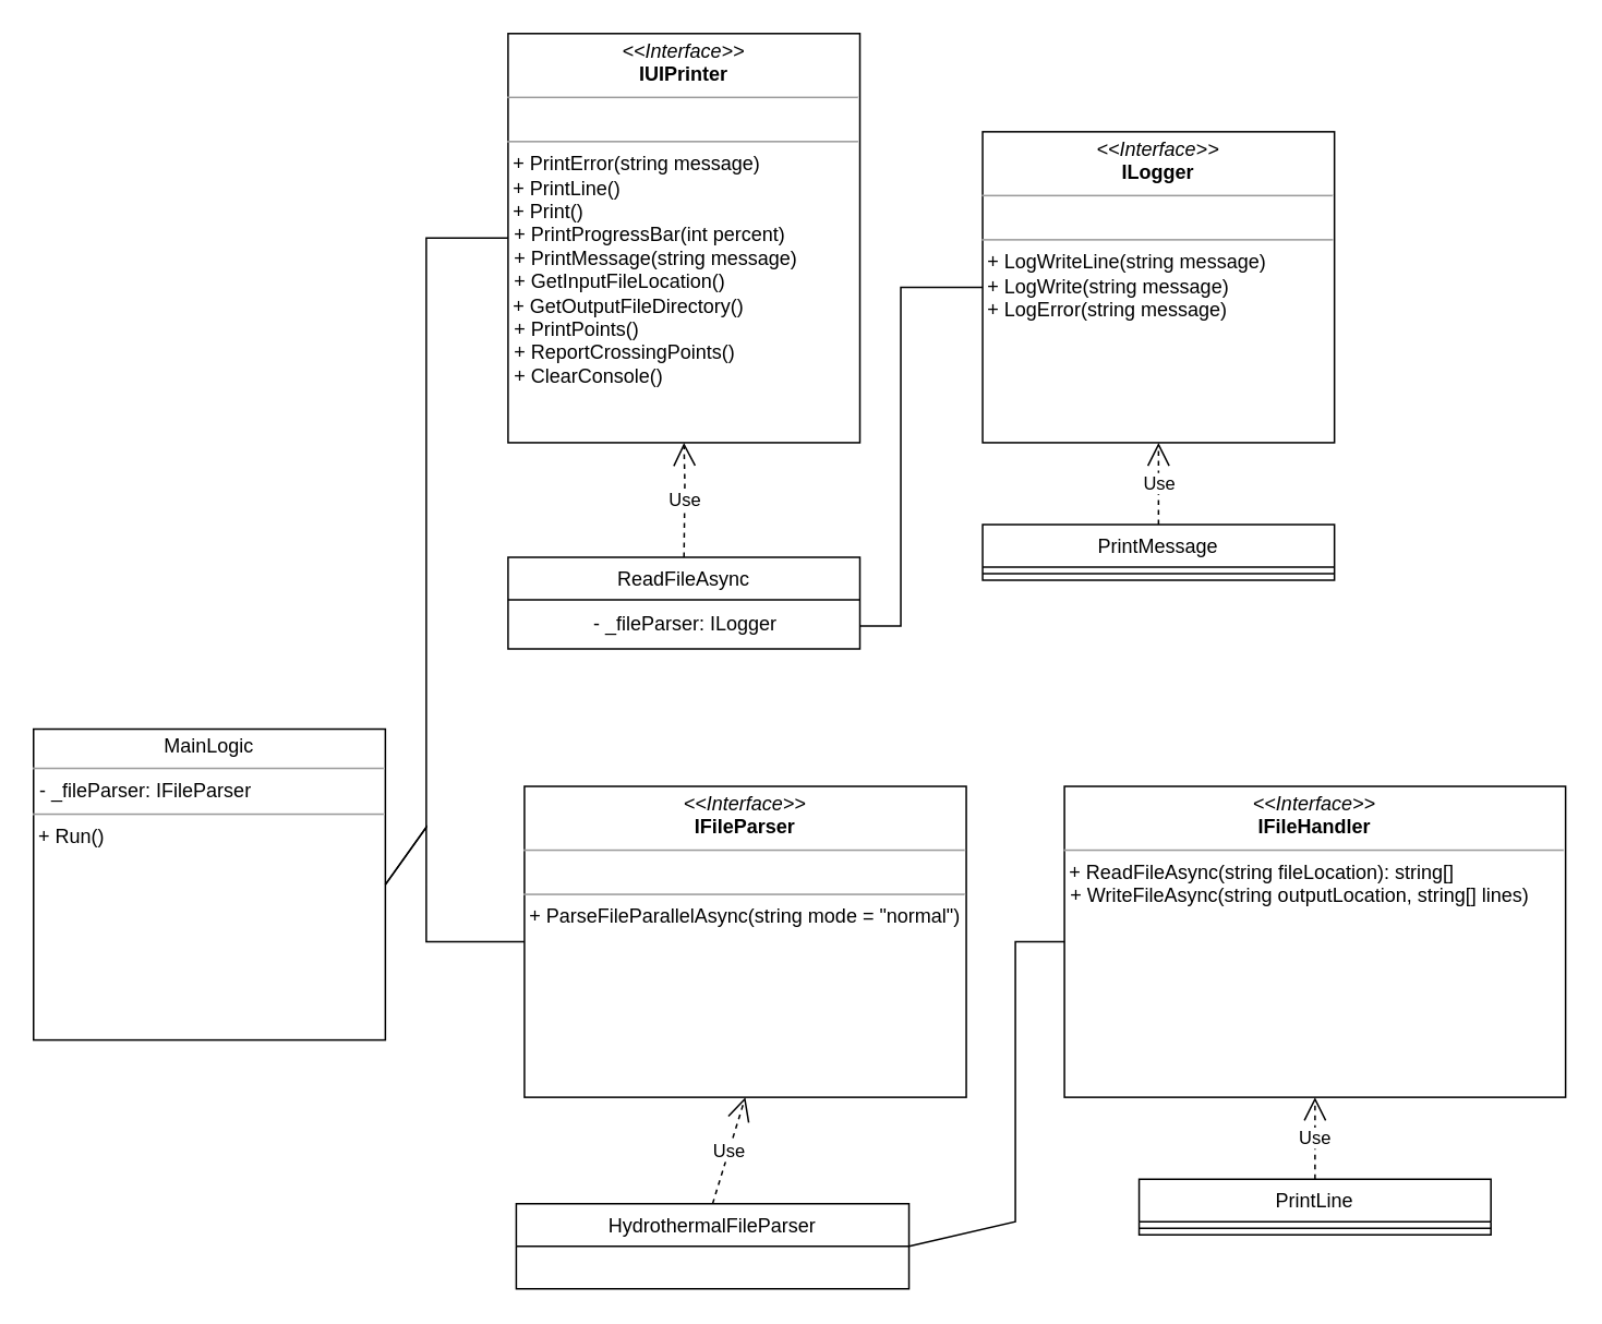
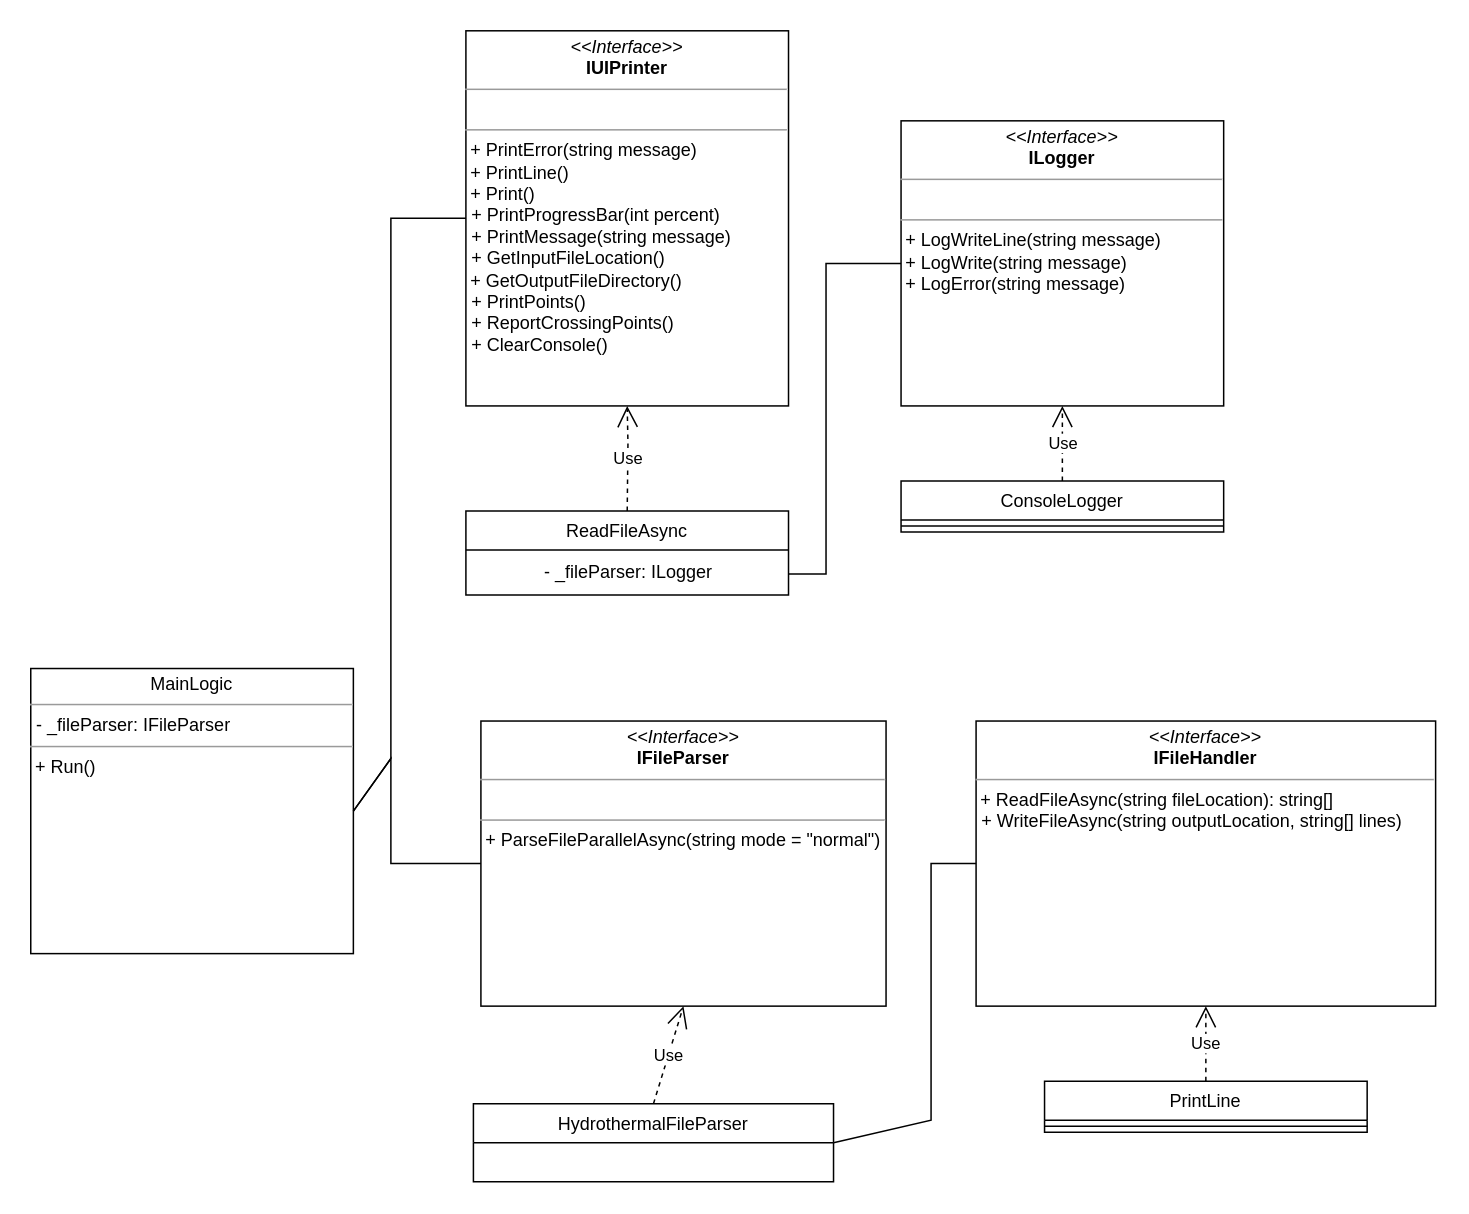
- <mxCell id="5" value="PrintMessage" style="swimlane;fontStyle=0;align=center;verticalAlign=top;childLayout=stackLayout;horizontal=1;startSize=26;horizontalStack=0;resizeParent=1;resizeParentMax=0;resizeLast=0;collapsible=1;marginBottom=0;" parent="1" vertex="1"><mxGeometry x="600" y="320" width="215" height="34" as="geometry" /></mxCell>
+ <mxCell id="5" value="ConsoleLogger" style="swimlane;fontStyle=0;align=center;verticalAlign=top;childLayout=stackLayout;horizontal=1;startSize=26;horizontalStack=0;resizeParent=1;resizeParentMax=0;resizeLast=0;collapsible=1;marginBottom=0;" parent="1" vertex="1"><mxGeometry x="600" y="320" width="215" height="34" as="geometry" /></mxCell>
